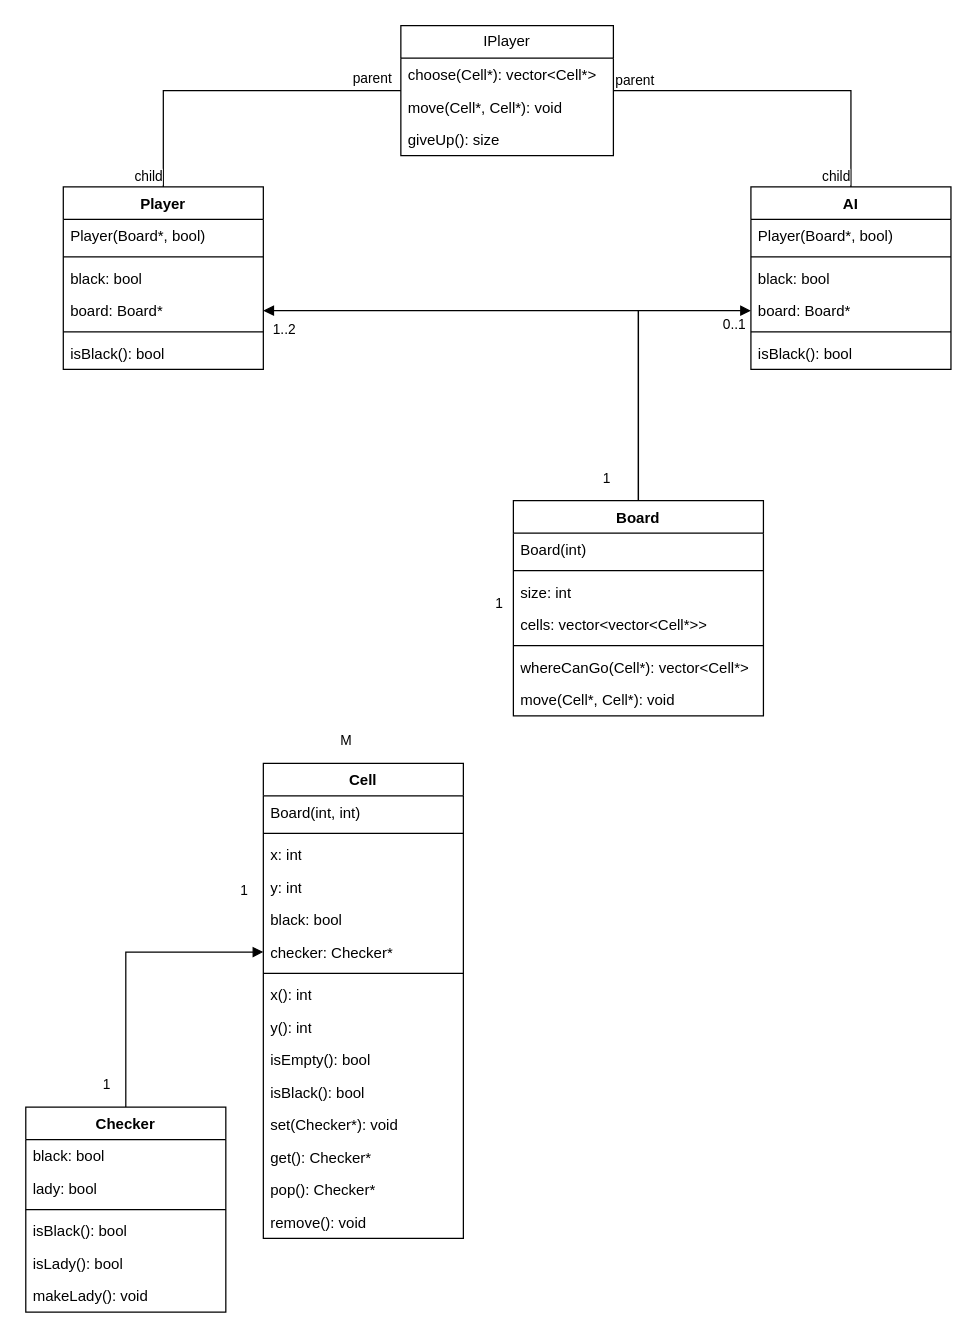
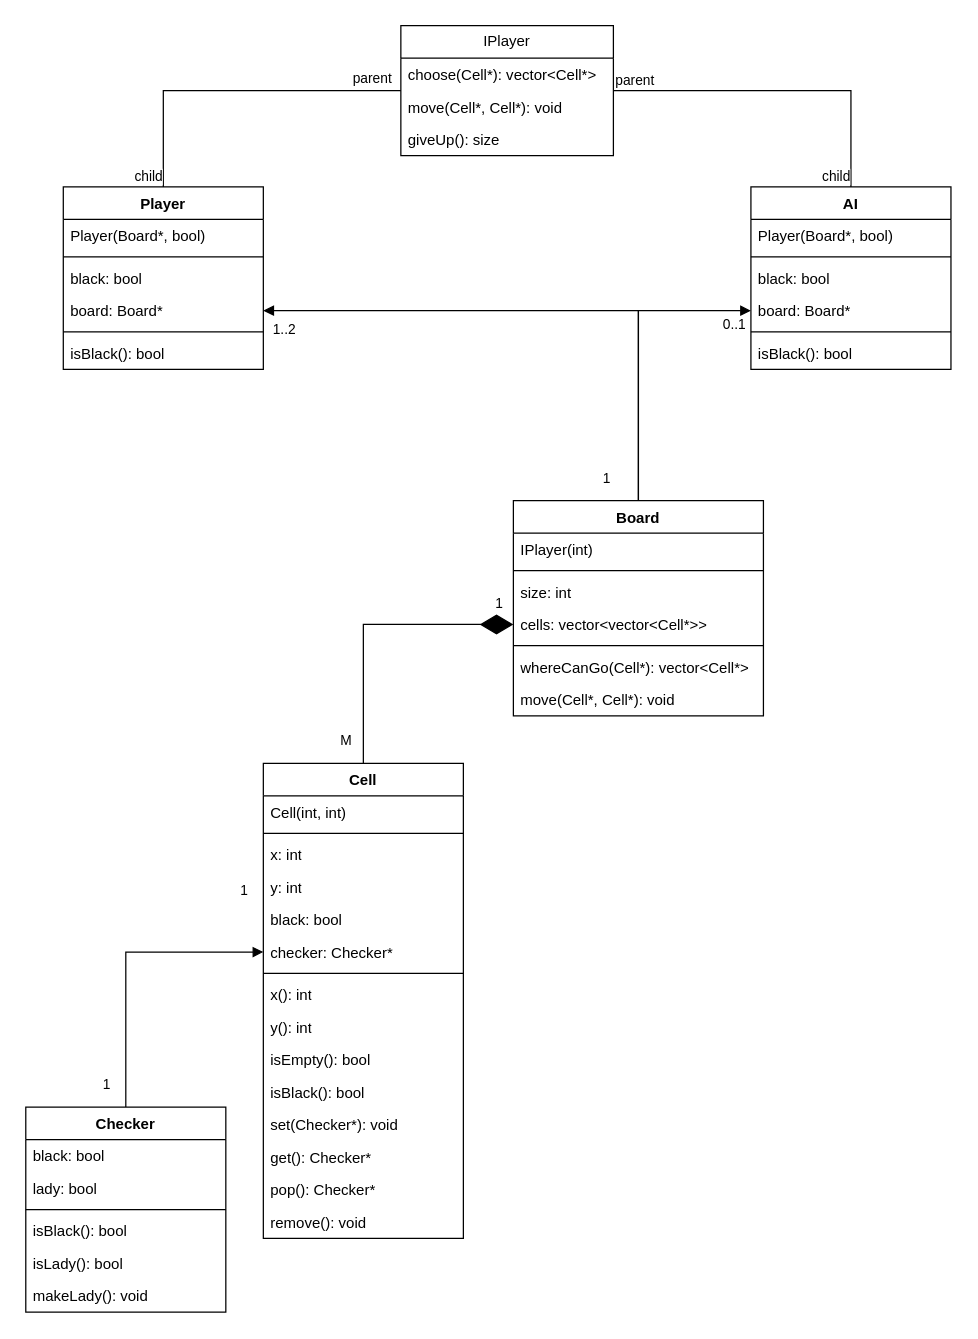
- <mxCell id="26" value="Board(int)" style="text;strokeColor=none;fillColor=none;align=left;verticalAlign=top;spacingLeft=4;spacingRight=4;overflow=hidden;rotatable=0;points=[[0,0.5],[1,0.5]];portConstraint=eastwest;whiteSpace=wrap;html=1;" vertex="1" parent="25"><mxGeometry y="26" width="200" height="26" as="geometry" /></mxCell>
+ <mxCell id="26" value="IPlayer(int)" style="text;strokeColor=none;fillColor=none;align=left;verticalAlign=top;spacingLeft=4;spacingRight=4;overflow=hidden;rotatable=0;points=[[0,0.5],[1,0.5]];portConstraint=eastwest;whiteSpace=wrap;html=1;" vertex="1" parent="25"><mxGeometry y="26" width="200" height="26" as="geometry" /></mxCell>
+ <mxCell id="35" value="" style="endArrow=diamondThin;endFill=1;endSize=24;html=1;rounded=0;entryX=0;entryY=0.5;entryDx=0;entryDy=0;exitX=0.5;exitY=0;exitDx=0;exitDy=0;" parent="1" source="9" target="29" edge="1"><mxGeometry width="160" relative="1" as="geometry"><mxPoint x="244" y="370" as="sourcePoint" /><mxPoint x="404" y="370" as="targetPoint" /><Array as="points"><mxPoint x="290" y="499" /></Array></mxGeometry></mxCell>
- <mxCell id="10" value="Board(int, int)" style="text;strokeColor=none;fillColor=none;align=left;verticalAlign=top;spacingLeft=4;spacingRight=4;overflow=hidden;rotatable=0;points=[[0,0.5],[1,0.5]];portConstraint=eastwest;whiteSpace=wrap;html=1;" vertex="1" parent="9"><mxGeometry y="26" width="160" height="26" as="geometry" /></mxCell>
+ <mxCell id="10" value="Cell(int, int)" style="text;strokeColor=none;fillColor=none;align=left;verticalAlign=top;spacingLeft=4;spacingRight=4;overflow=hidden;rotatable=0;points=[[0,0.5],[1,0.5]];portConstraint=eastwest;whiteSpace=wrap;html=1;" vertex="1" parent="9"><mxGeometry y="26" width="160" height="26" as="geometry" /></mxCell>
